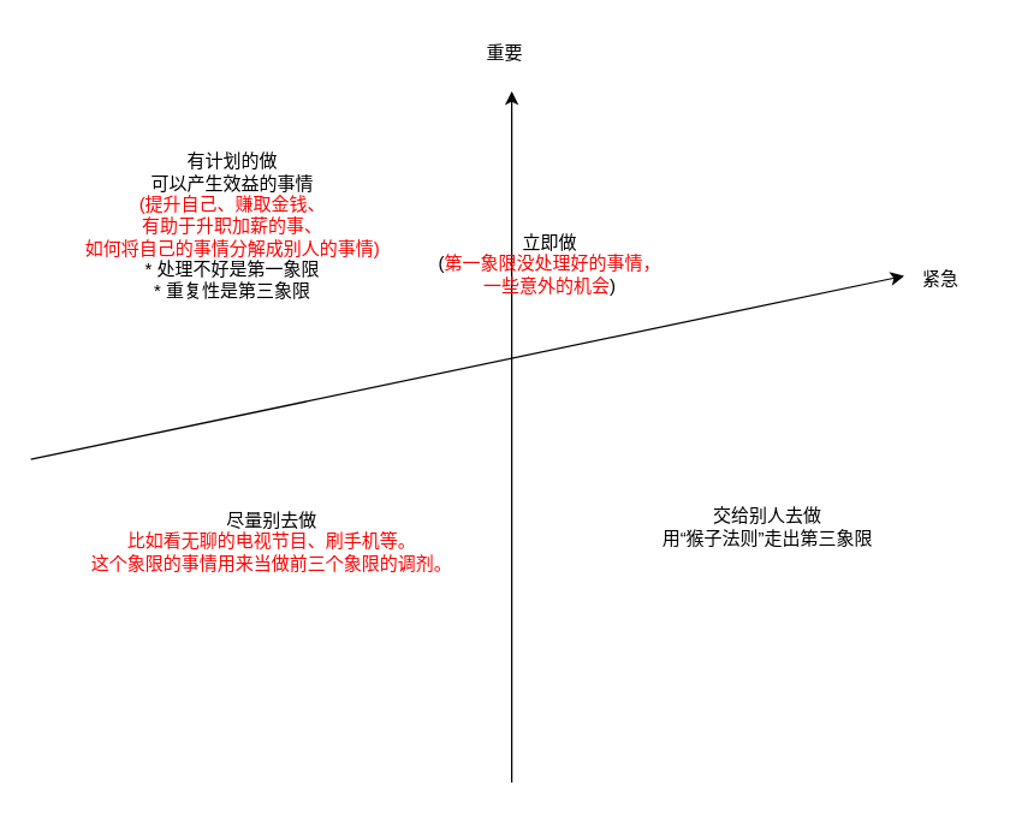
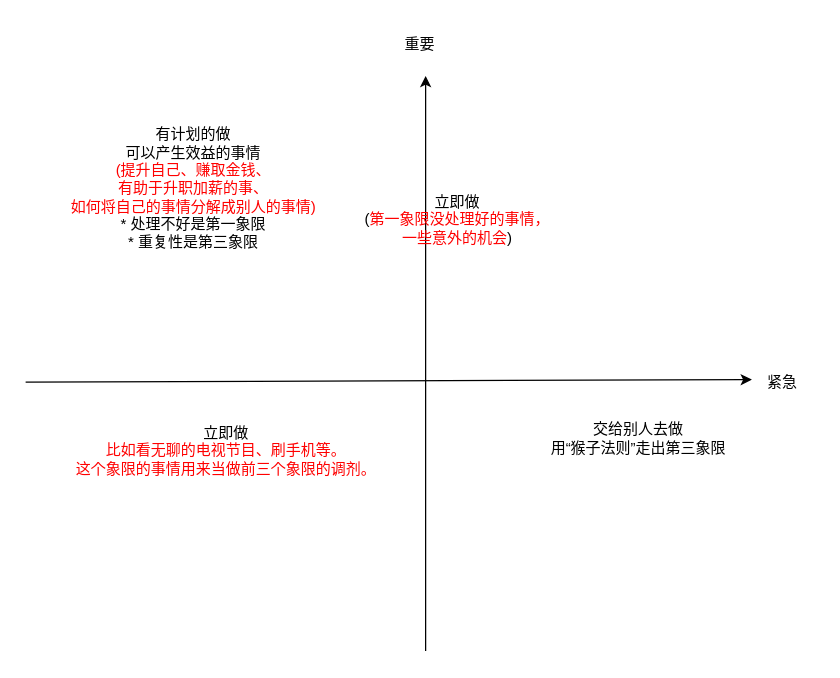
- <mxCell id="5" value="紧急" style="text;html=1;resizable=0;autosize=1;align=center;verticalAlign=middle;points=[];fillColor=none;strokeColor=none;rounded=0;" parent="1" vertex="1"><mxGeometry x="600" y="170" width="50" height="30" as="geometry" /></mxCell>
+ <mxCell id="5" value="紧急" style="text;html=1;resizable=0;autosize=1;align=center;verticalAlign=middle;points=[];fillColor=none;strokeColor=none;rounded=0;" parent="1" vertex="1"><mxGeometry x="600" y="290" width="50" height="30" as="geometry" /></mxCell>
- <mxCell id="10" value="尽量别去做&lt;br&gt;&lt;font color=&quot;#ff0000&quot;&gt;比如看无聊的电视节目、刷手机等。&lt;br&gt;这个象限的事情用来当做前三个象限的调剂。&lt;/font&gt;" style="text;html=1;resizable=0;autosize=1;align=center;verticalAlign=middle;points=[];fillColor=none;strokeColor=none;rounded=0;" parent="1" vertex="1"><mxGeometry x="50" y="330" width="260" height="60" as="geometry" /></mxCell>
+ <mxCell id="10" value="立即做&lt;br&gt;&lt;font color=&quot;#ff0000&quot;&gt;比如看无聊的电视节目、刷手机等。&lt;br&gt;这个象限的事情用来当做前三个象限的调剂。&lt;/font&gt;" style="text;html=1;resizable=0;autosize=1;align=center;verticalAlign=middle;points=[];fillColor=none;strokeColor=none;rounded=0;" parent="1" vertex="1"><mxGeometry x="50" y="330" width="260" height="60" as="geometry" /></mxCell>
